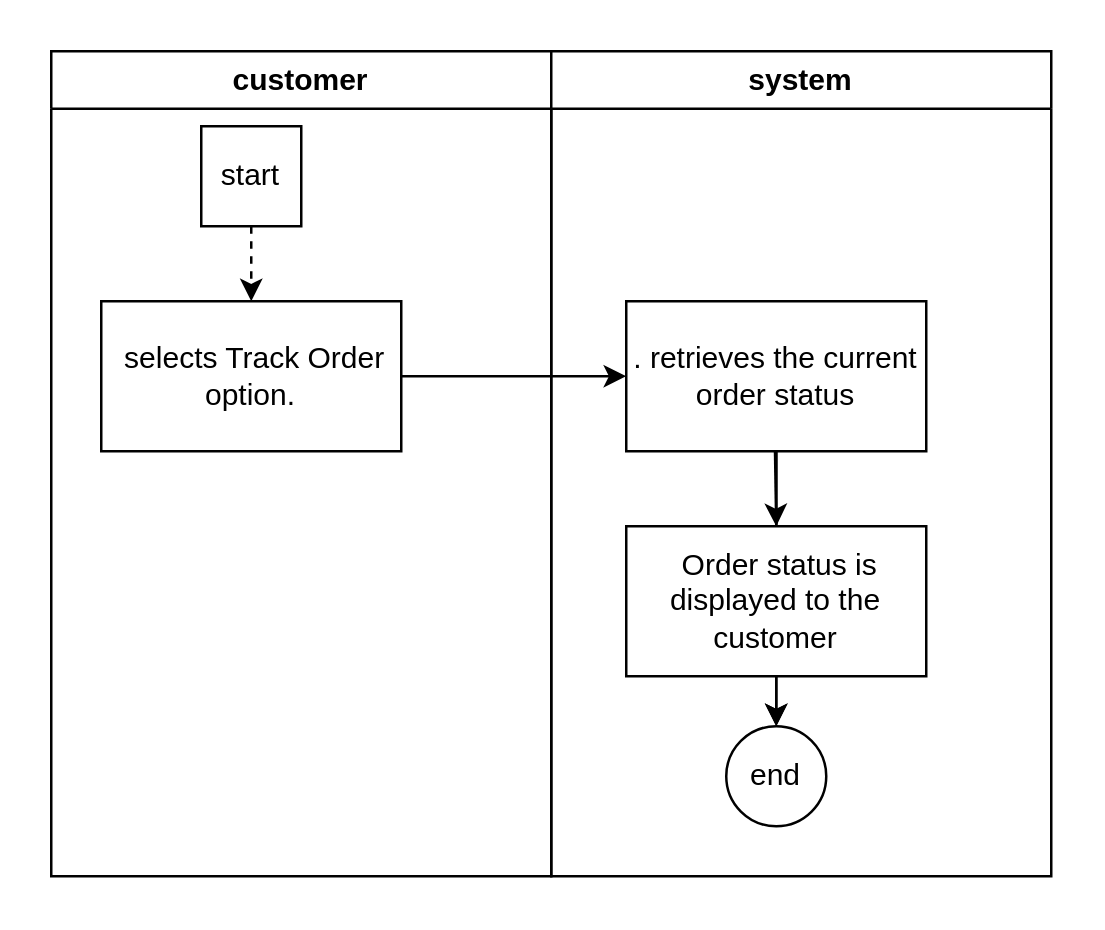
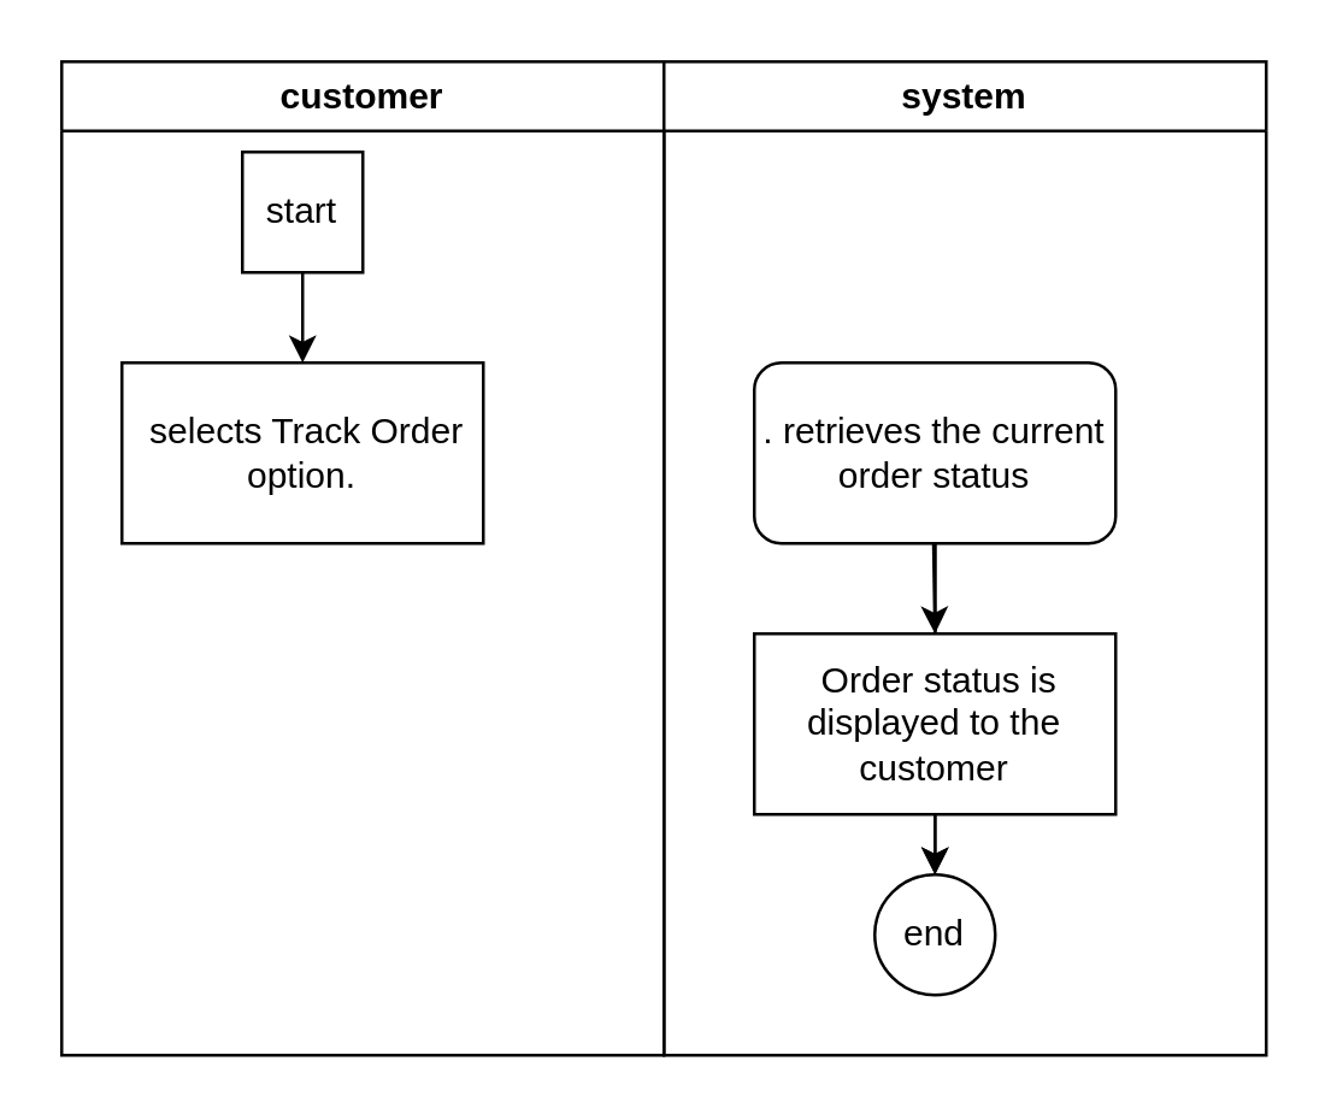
- <mxCell id="5" value="" style="endArrow=classic;html=1;rounded=0;exitX=0.5;exitY=1;exitDx=0;exitDy=0;dashed=1;" edge="1" parent="2" source="3" target="4"><mxGeometry width="50" height="50" relative="1" as="geometry"><mxPoint x="140" y="200" as="sourcePoint" /><mxPoint x="190" y="150" as="targetPoint" /></mxGeometry></mxCell>
+ <mxCell id="5" value="" style="endArrow=classic;html=1;rounded=0;exitX=0.5;exitY=1;exitDx=0;exitDy=0;" edge="1" parent="2" source="3" target="4"><mxGeometry width="50" height="50" relative="1" as="geometry"><mxPoint x="140" y="200" as="sourcePoint" /><mxPoint x="190" y="150" as="targetPoint" /></mxGeometry></mxCell>
- <mxCell id="13" value="" style="endArrow=classic;html=1;rounded=0;exitX=1;exitY=0.5;exitDx=0;exitDy=0;entryX=0;entryY=0.5;entryDx=0;entryDy=0;" edge="1" parent="1" source="4" target="9"><mxGeometry width="50" height="50" relative="1" as="geometry"><mxPoint x="160" y="220" as="sourcePoint" /><mxPoint x="210" y="170" as="targetPoint" /></mxGeometry></mxCell>
- <mxCell id="9" value="&lt;br&gt;. retrieves the current order status&lt;div&gt;&lt;br/&gt;&lt;/div&gt;" style="rounded=0;whiteSpace=wrap;html=1;" vertex="1" parent="6"><mxGeometry x="30" y="100" width="120" height="60" as="geometry" /></mxCell>
+ <mxCell id="9" value="&lt;br&gt;. retrieves the current order status&lt;div&gt;&lt;br/&gt;&lt;/div&gt;" style="whiteSpace=wrap;html=1;rounded=1;" vertex="1" parent="6"><mxGeometry x="30" y="100" width="120" height="60" as="geometry" /></mxCell>
